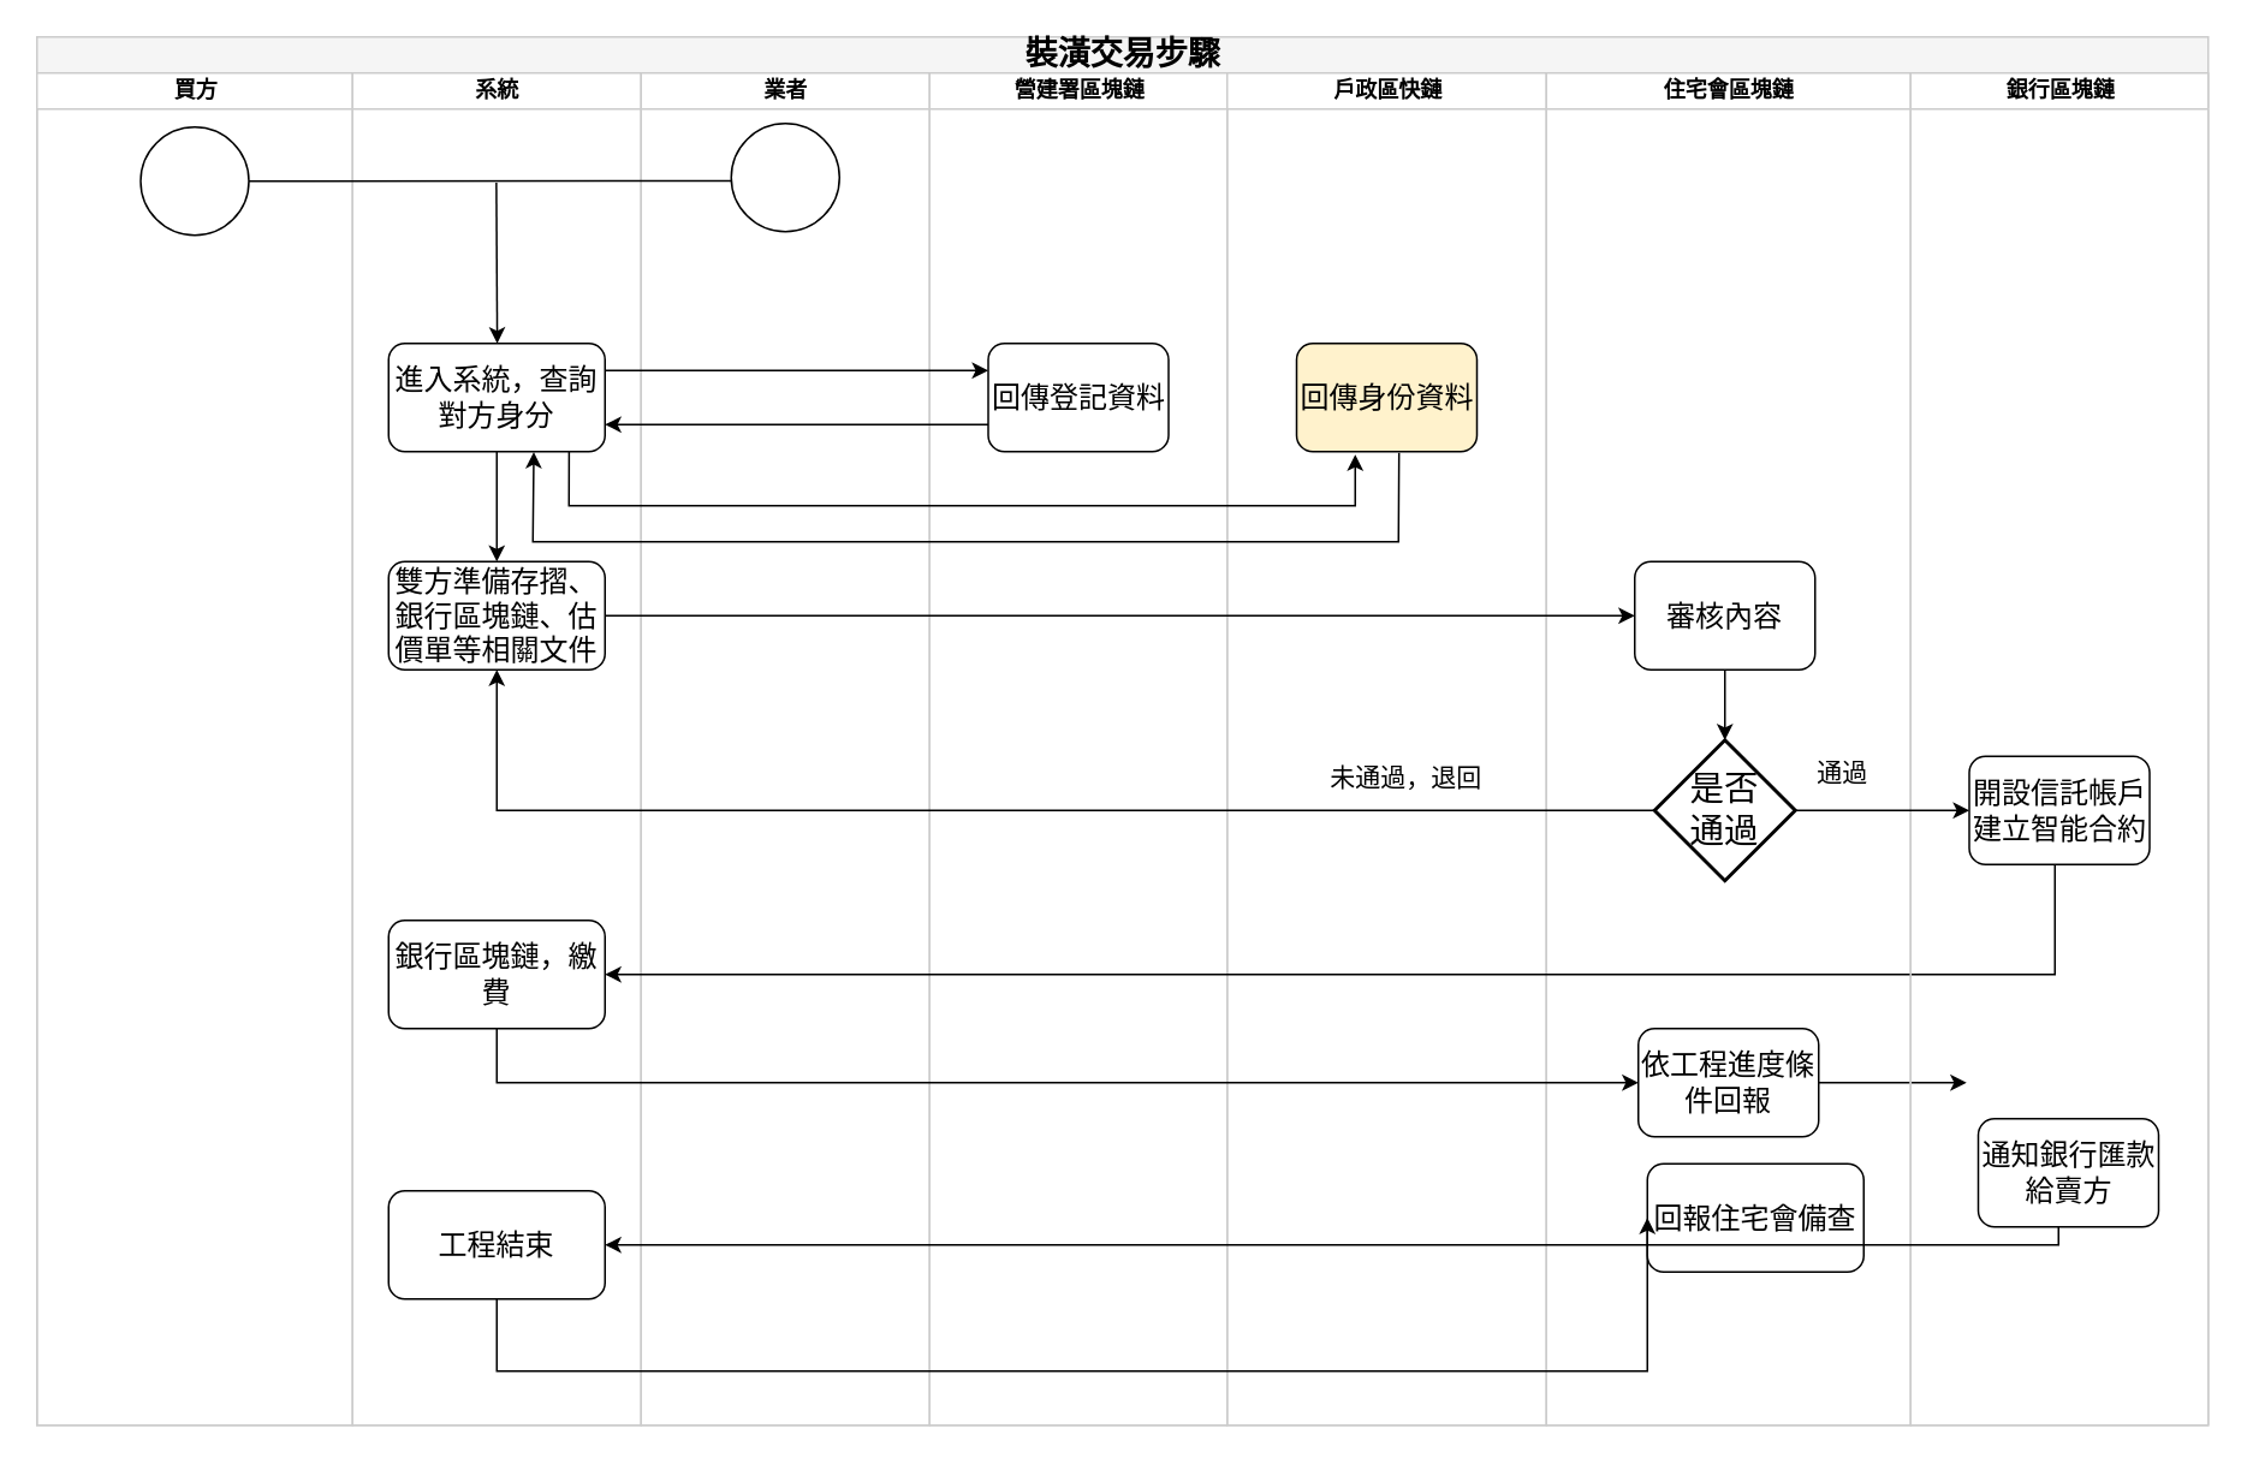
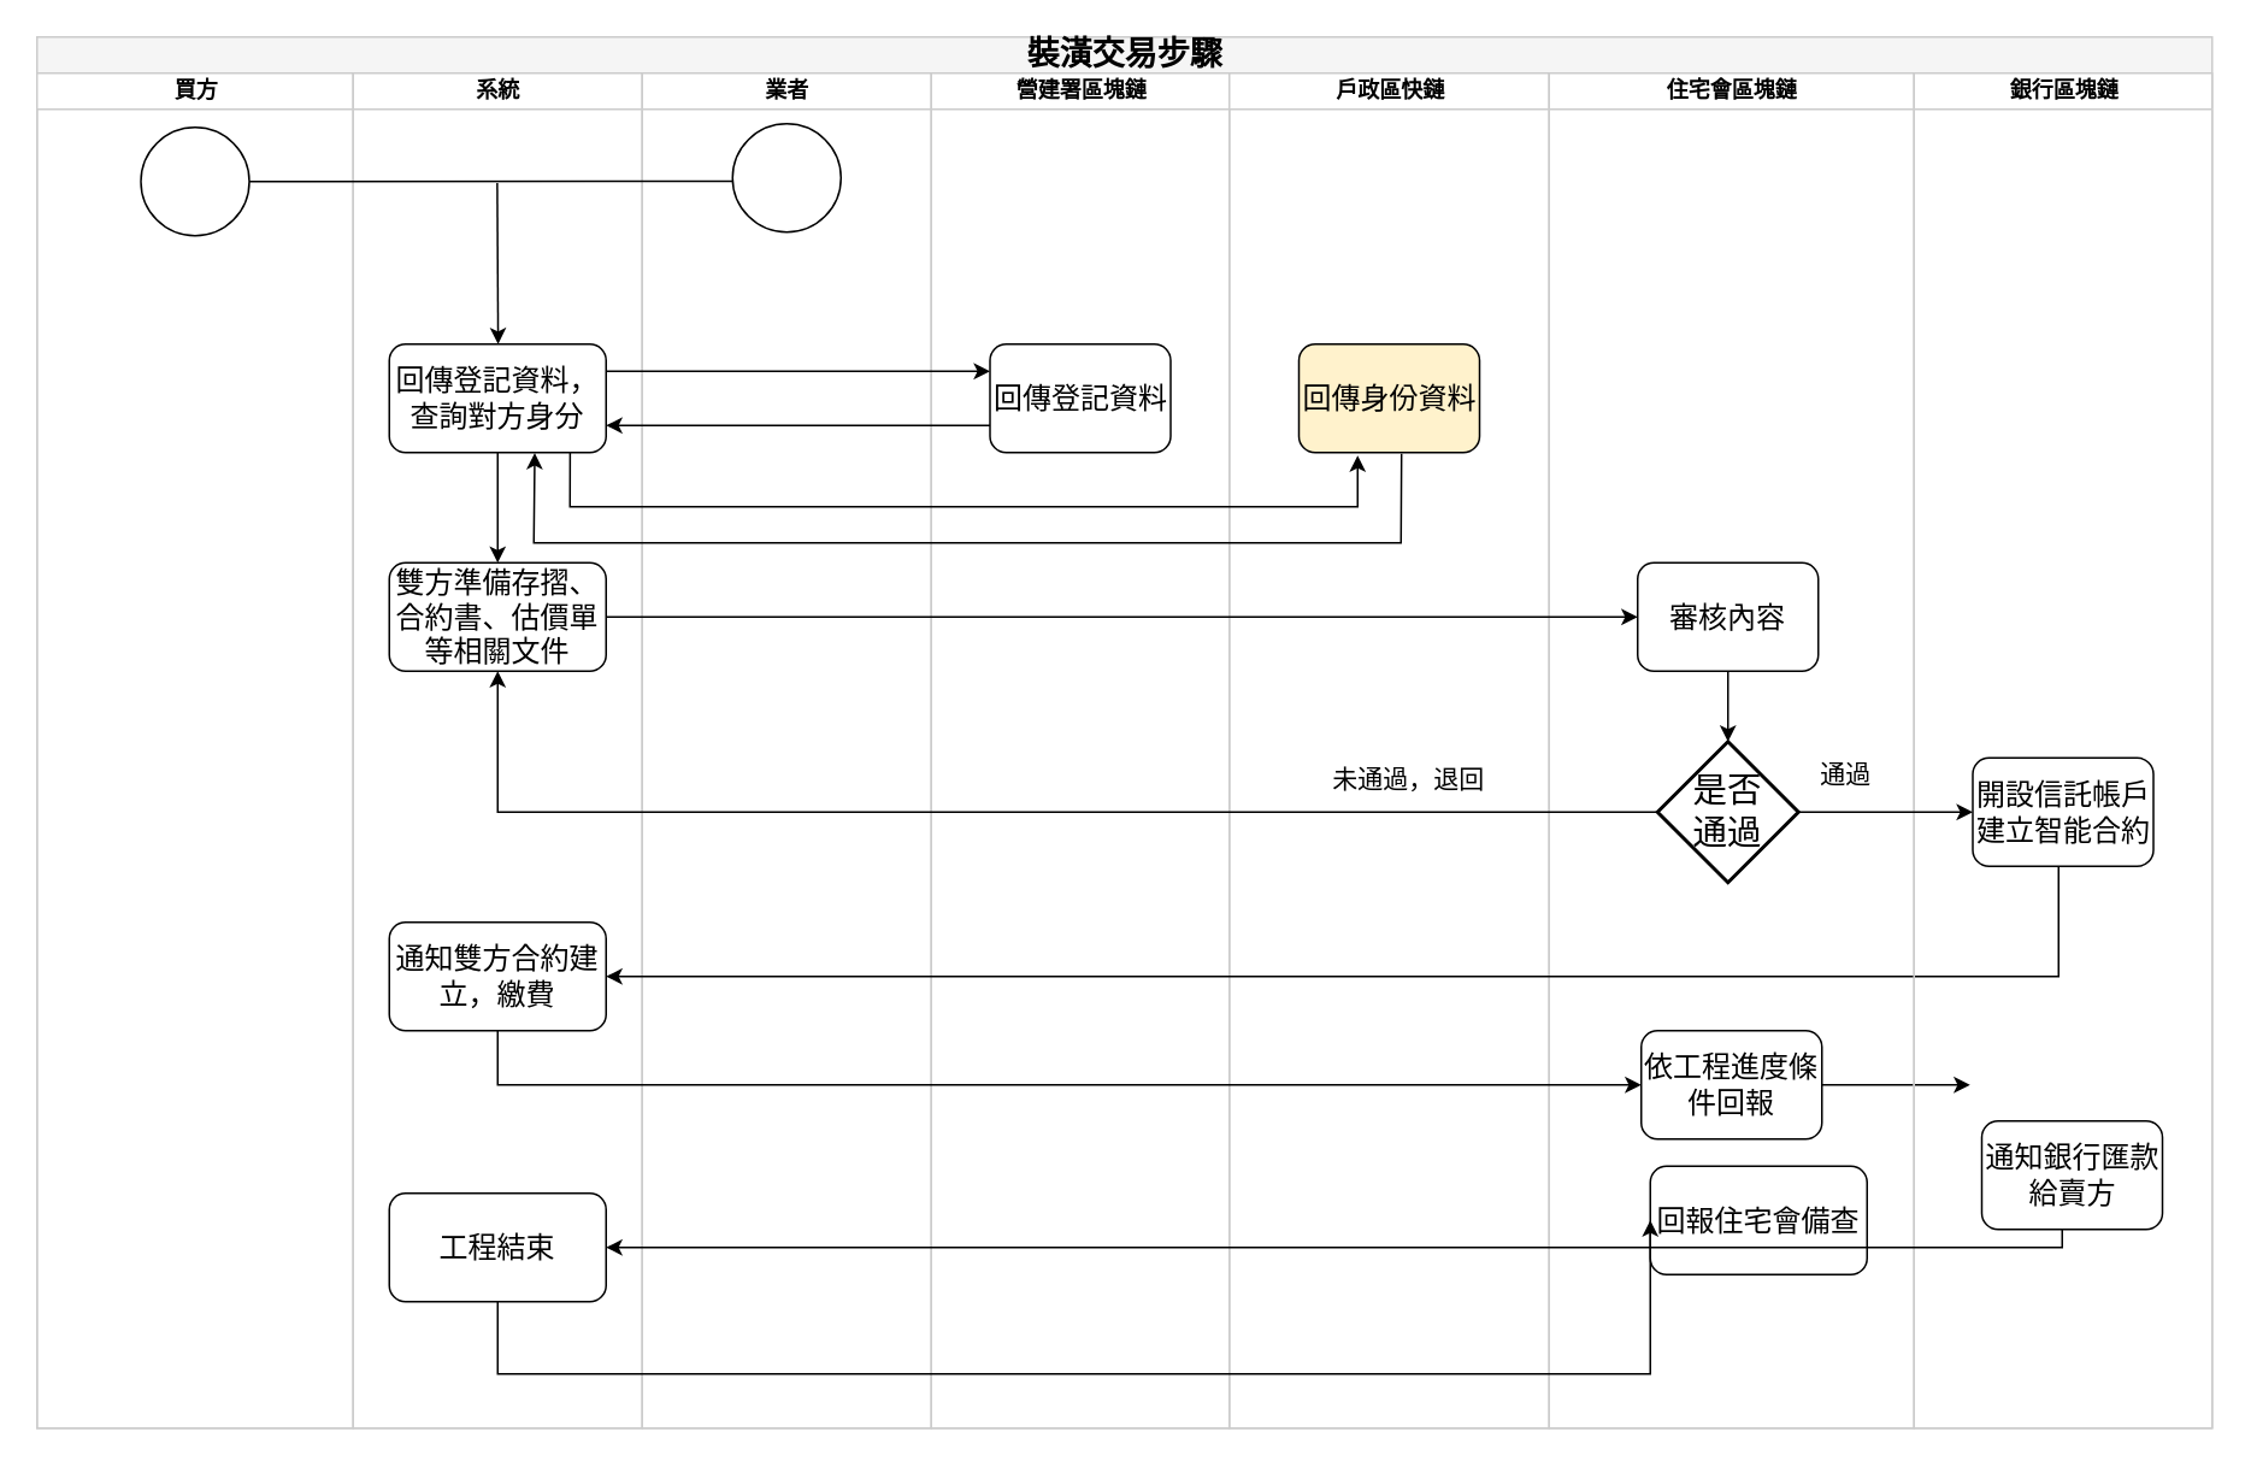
- <mxCell id="8" value="&lt;font style=&quot;font-size: 16px;&quot;&gt;進入系統，查詢對方身分&lt;/font&gt;" style="rounded=1;whiteSpace=wrap;html=1;shadow=0;labelBackgroundColor=none;strokeWidth=1;fontFamily=Verdana;fontSize=8;align=center;" vertex="1" parent="5"><mxGeometry x="20" y="150" width="120" height="60" as="geometry" /></mxCell>
+ <mxCell id="8" value="&lt;font style=&quot;font-size: 16px;&quot;&gt;回傳登記資料，查詢對方身分&lt;/font&gt;" style="rounded=1;whiteSpace=wrap;html=1;shadow=0;labelBackgroundColor=none;strokeWidth=1;fontFamily=Verdana;fontSize=8;align=center;" vertex="1" parent="5"><mxGeometry x="20" y="150" width="120" height="60" as="geometry" /></mxCell>
- <mxCell id="6" value="&lt;font style=&quot;font-size: 16px;&quot;&gt;雙方準備存摺、銀行區塊鏈、估價單等相關文件&lt;/font&gt;" style="rounded=1;whiteSpace=wrap;html=1;" vertex="1" parent="5"><mxGeometry x="20" y="271" width="120" height="60" as="geometry" /></mxCell>
+ <mxCell id="6" value="&lt;font style=&quot;font-size: 16px;&quot;&gt;雙方準備存摺、合約書、估價單等相關文件&lt;/font&gt;" style="rounded=1;whiteSpace=wrap;html=1;" vertex="1" parent="5"><mxGeometry x="20" y="271" width="120" height="60" as="geometry" /></mxCell>
- <mxCell id="10" value="&lt;span style=&quot;font-size: 16px;&quot;&gt;銀行區塊鏈，繳費&lt;br&gt;&lt;/span&gt;" style="rounded=1;whiteSpace=wrap;html=1;shadow=0;labelBackgroundColor=none;strokeWidth=1;fontFamily=Verdana;fontSize=8;align=center;" parent="5" vertex="1"><mxGeometry x="20" y="470" width="120" height="60" as="geometry" /></mxCell>
+ <mxCell id="10" value="&lt;span style=&quot;font-size: 16px;&quot;&gt;通知雙方合約建立，繳費&lt;br&gt;&lt;/span&gt;" style="rounded=1;whiteSpace=wrap;html=1;shadow=0;labelBackgroundColor=none;strokeWidth=1;fontFamily=Verdana;fontSize=8;align=center;" parent="5" vertex="1"><mxGeometry x="20" y="470" width="120" height="60" as="geometry" /></mxCell>
